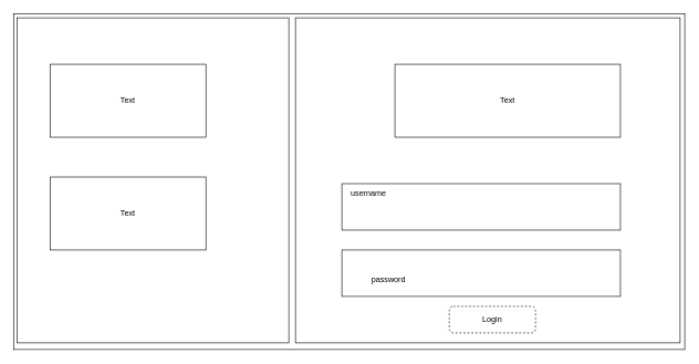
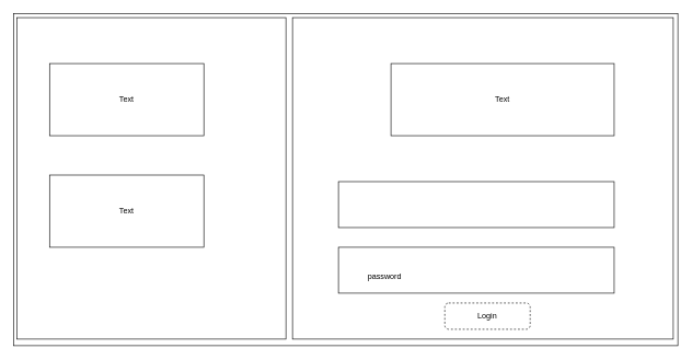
- <mxCell id="7" value="username" style="text;html=1;align=center;verticalAlign=middle;resizable=0;points=[];autosize=1;strokeColor=none;fillColor=none;" vertex="1" parent="1"><mxGeometry x="515" y="276" width="80" height="30" as="geometry" /></mxCell>
